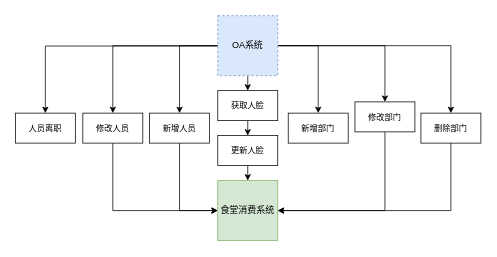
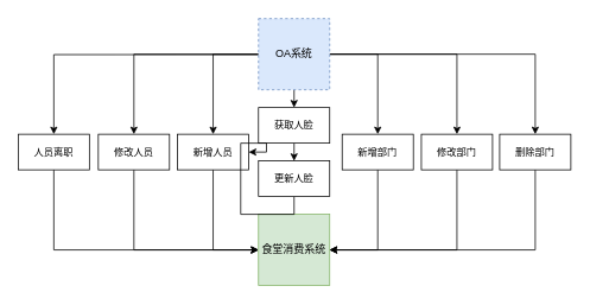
- <mxCell id="24" value="&lt;span style=&quot;font-size: 11px; text-wrap: nowrap; background-color: rgb(255, 255, 255);&quot;&gt;修改部门&lt;/span&gt;" style="rounded=0;whiteSpace=wrap;html=1;" vertex="1" parent="1"><mxGeometry x="473" y="135" width="80" height="40" as="geometry" /></mxCell>
+ <mxCell id="24" value="&lt;span style=&quot;font-size: 11px; text-wrap: nowrap; background-color: rgb(255, 255, 255);&quot;&gt;修改部门&lt;/span&gt;" style="rounded=0;whiteSpace=wrap;html=1;" vertex="1" parent="1"><mxGeometry x="473" y="150" width="80" height="40" as="geometry" /></mxCell>
- <mxCell id="19" style="edgeStyle=orthogonalEdgeStyle;rounded=0;orthogonalLoop=1;jettySize=auto;html=1;exitX=0.5;exitY=1;exitDx=0;exitDy=0;entryX=0.5;entryY=0;entryDx=0;entryDy=0;" edge="1" parent="1" source="20" target="10"><mxGeometry relative="1" as="geometry" /></mxCell>
+ <mxCell id="19" style="edgeStyle=orthogonalEdgeStyle;rounded=0;orthogonalLoop=1;jettySize=auto;html=1;exitX=0.5;exitY=1;exitDx=0;exitDy=0;" edge="1" parent="1" source="20" target="12"><mxGeometry relative="1" as="geometry" /></mxCell>
+ <mxCell id="21" style="edgeStyle=orthogonalEdgeStyle;rounded=0;orthogonalLoop=1;jettySize=auto;html=1;exitX=0.5;exitY=1;exitDx=0;exitDy=0;entryX=1;entryY=0.5;entryDx=0;entryDy=0;" edge="1" parent="1" source="22" target="10"><mxGeometry relative="1" as="geometry" /></mxCell>
+ <mxCell id="15" style="edgeStyle=orthogonalEdgeStyle;rounded=0;orthogonalLoop=1;jettySize=auto;html=1;exitX=0.5;exitY=1;exitDx=0;exitDy=0;entryX=0;entryY=0.5;entryDx=0;entryDy=0;" edge="1" parent="1" source="16" target="10"><mxGeometry relative="1" as="geometry"><mxPoint x="279" y="270" as="targetPoint" /></mxGeometry></mxCell>
